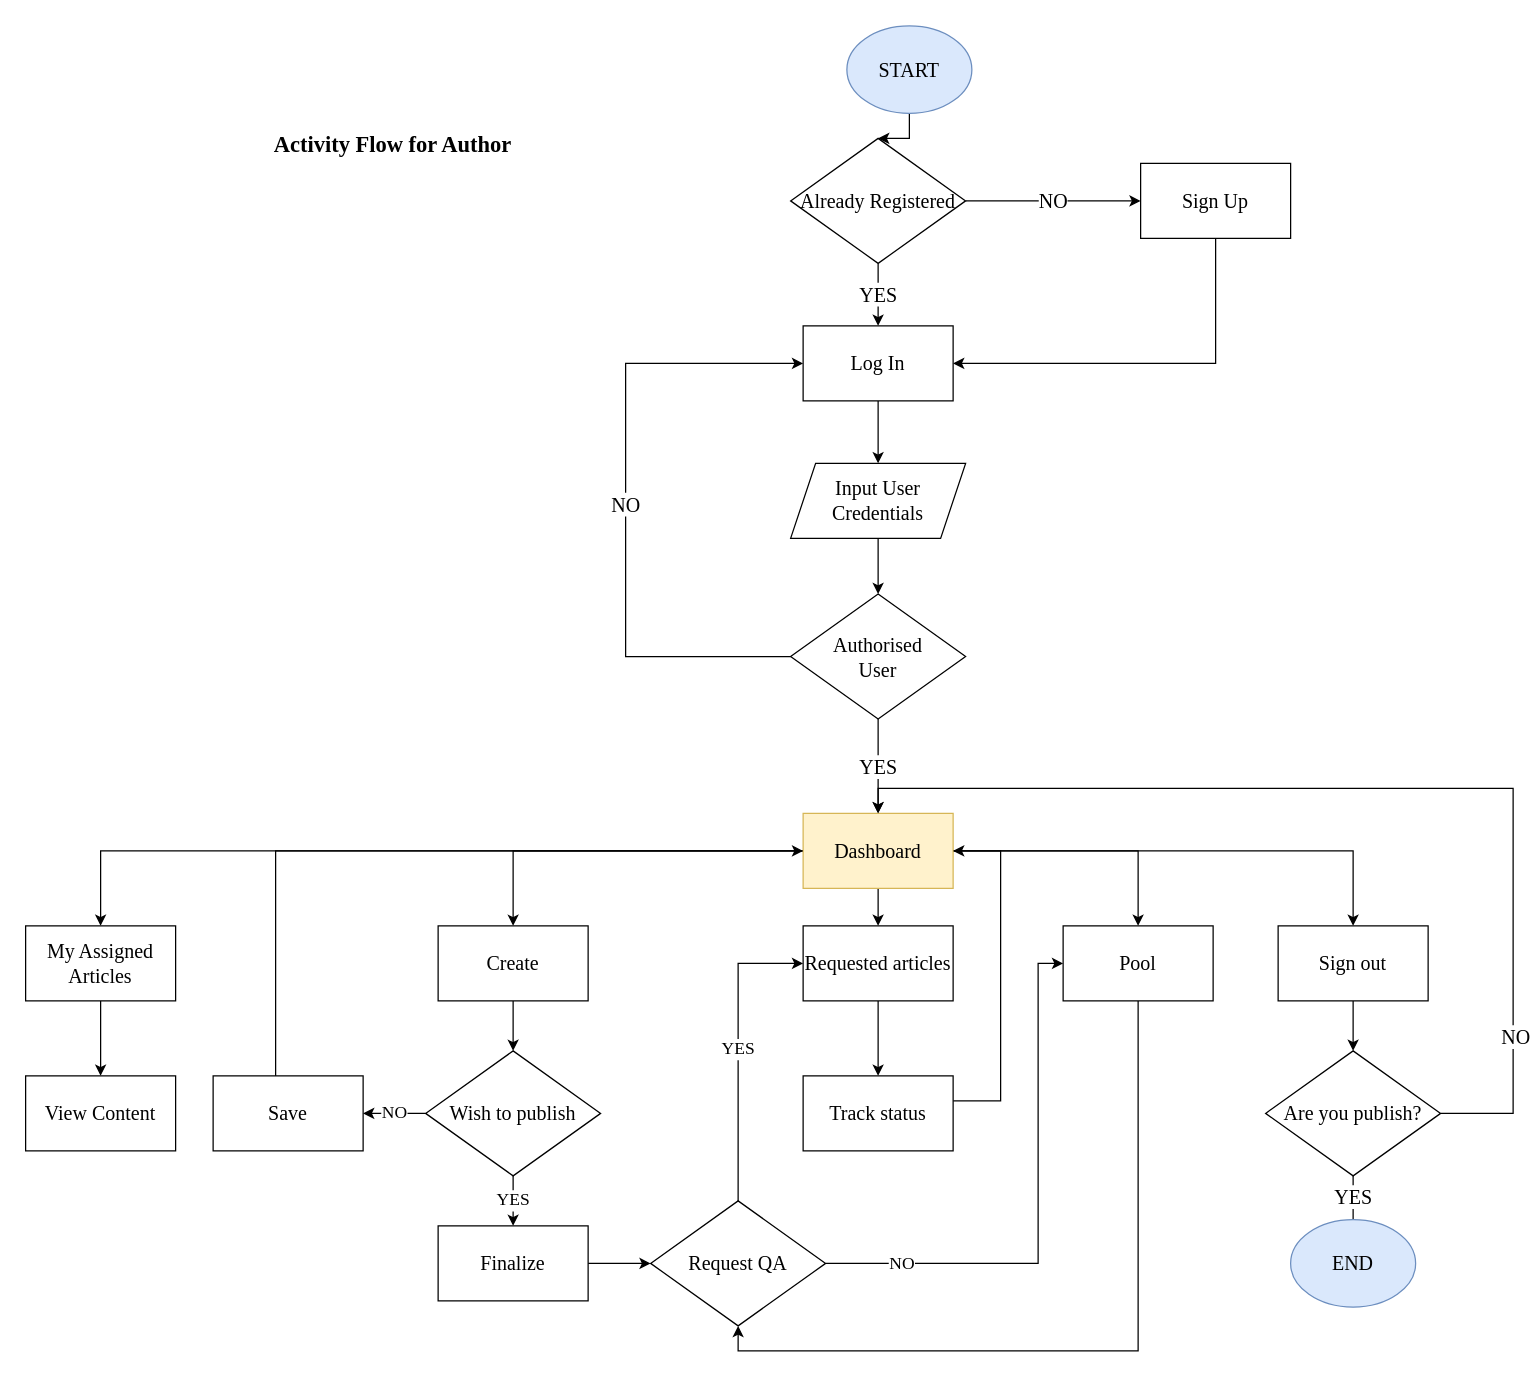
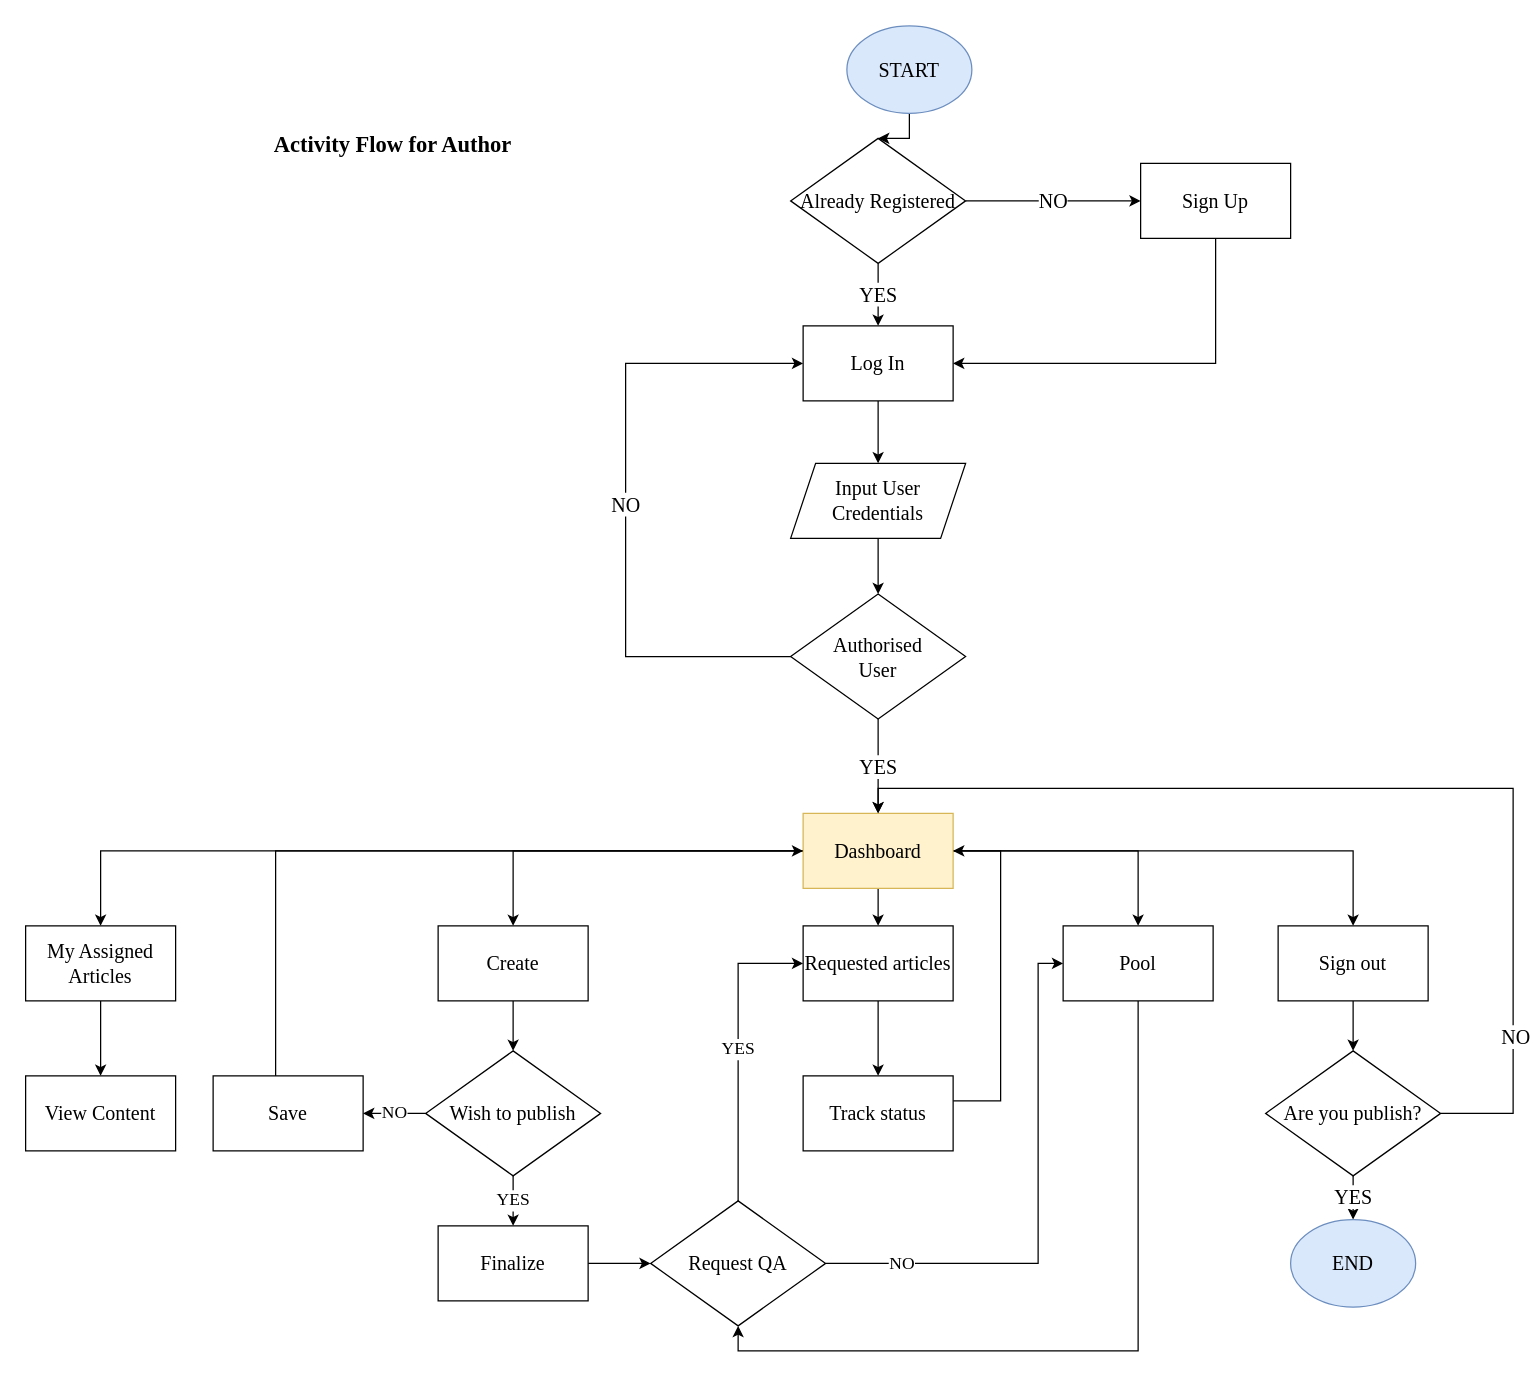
- <mxCell id="31" value="&lt;font style=&quot;font-size: 16px;&quot; face=&quot;Verdana&quot;&gt;YES&lt;/font&gt;" style="edgeStyle=orthogonalEdgeStyle;rounded=0;orthogonalLoop=1;jettySize=auto;html=1;endArrow=none;" parent="1" source="34" target="35" edge="1"><mxGeometry relative="1" as="geometry" /></mxCell>
+ <mxCell id="31" value="&lt;font style=&quot;font-size: 16px;&quot; face=&quot;Verdana&quot;&gt;YES&lt;/font&gt;" style="edgeStyle=orthogonalEdgeStyle;rounded=0;orthogonalLoop=1;jettySize=auto;html=1;" parent="1" source="34" target="35" edge="1"><mxGeometry relative="1" as="geometry" /></mxCell>
